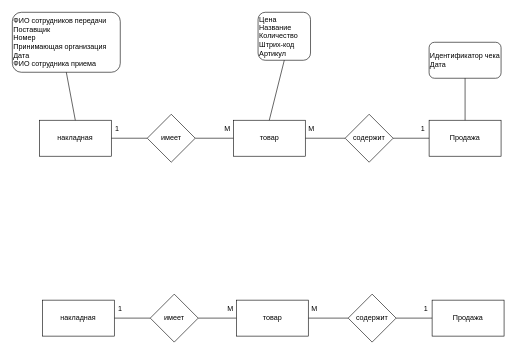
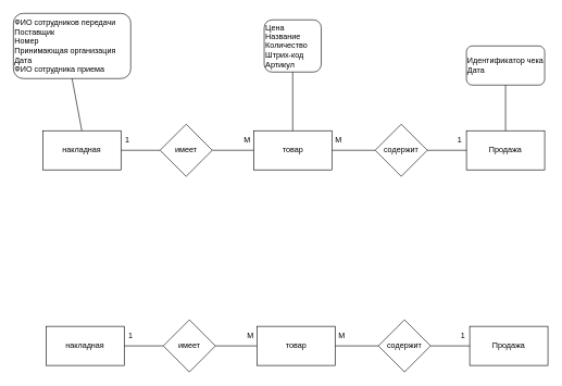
- <mxCell id="17" value="Цена&lt;br&gt;Название&amp;nbsp;&lt;br&gt;Количество&amp;nbsp;&lt;br&gt;Штрих-код&lt;br&gt;Артикул" style="rounded=1;whiteSpace=wrap;html=1;align=left;" parent="1" vertex="1"><mxGeometry x="429.75" y="20" width="87.5" height="80" as="geometry" /></mxCell>
+ <mxCell id="17" value="Цена&lt;br&gt;Название&amp;nbsp;&lt;br&gt;Количество&amp;nbsp;&lt;br&gt;Штрих-код&lt;br&gt;Артикул" style="rounded=1;whiteSpace=wrap;html=1;align=left;" parent="1" vertex="1"><mxGeometry x="404.75" y="30" width="87.5" height="80" as="geometry" /></mxCell>
